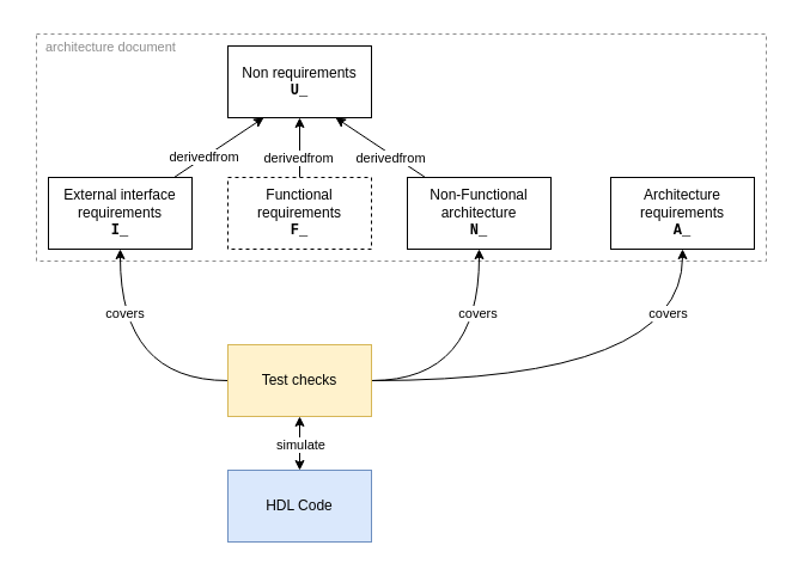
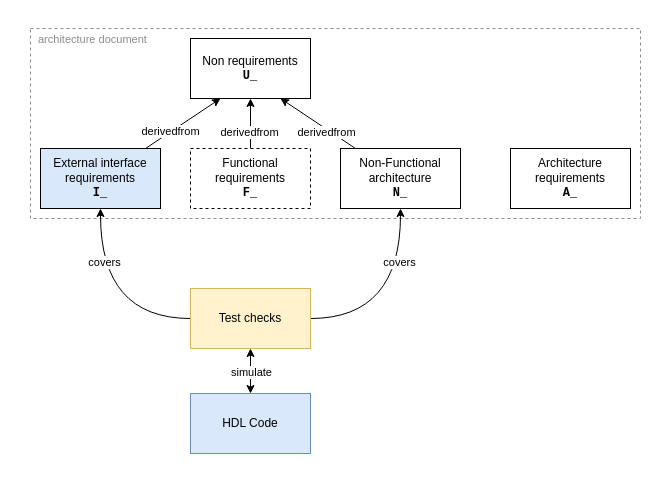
- <mxCell id="10" value="External interface requirements&lt;div&gt;&lt;font face=&quot;Courier New&quot;&gt;&lt;b&gt;I_&lt;/b&gt;&lt;/font&gt;&lt;/div&gt;" style="rounded=0;whiteSpace=wrap;html=1;" vertex="1" parent="1"><mxGeometry x="40" y="148" width="120" height="60" as="geometry" /></mxCell>
+ <mxCell id="10" value="External interface requirements&lt;div&gt;&lt;font face=&quot;Courier New&quot;&gt;&lt;b&gt;I_&lt;/b&gt;&lt;/font&gt;&lt;/div&gt;" style="rounded=0;whiteSpace=wrap;html=1;fillColor=#dae8fc;" vertex="1" parent="1"><mxGeometry x="40" y="148" width="120" height="60" as="geometry" /></mxCell>
- <mxCell id="19" style="edgeStyle=orthogonalEdgeStyle;rounded=0;orthogonalLoop=1;jettySize=auto;html=1;curved=1;" edge="1" parent="1" source="23" target="14"><mxGeometry relative="1" as="geometry" /></mxCell>
- <mxCell id="20" value="covers" style="edgeLabel;html=1;align=center;verticalAlign=middle;resizable=0;points=[];" vertex="1" connectable="0" parent="19"><mxGeometry x="0.732" y="13" relative="1" as="geometry"><mxPoint y="3" as="offset" /></mxGeometry></mxCell>
